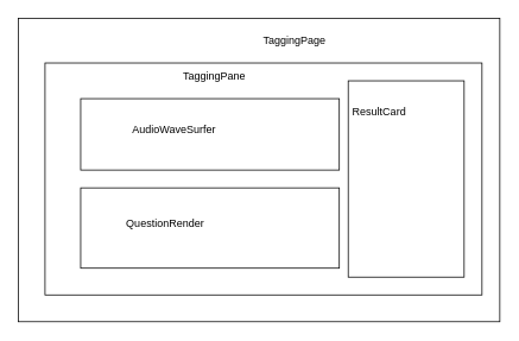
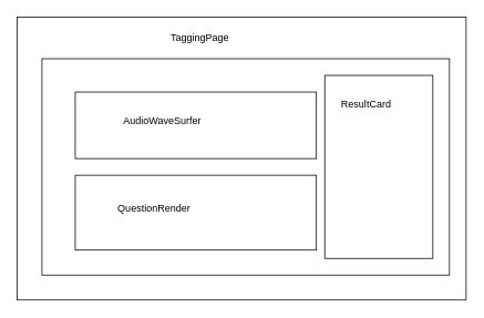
- <mxCell id="3" value="TaggingPage" style="text;html=1;strokeColor=none;fillColor=none;align=center;verticalAlign=middle;whiteSpace=wrap;rounded=0;" vertex="1" parent="1"><mxGeometry x="300" y="30" width="60" height="30" as="geometry" /></mxCell>
+ <mxCell id="3" value="TaggingPage" style="text;html=1;strokeColor=none;fillColor=none;align=center;verticalAlign=middle;whiteSpace=wrap;rounded=0;" vertex="1" parent="1"><mxGeometry x="210" y="30" width="60" height="30" as="geometry" /></mxCell>
- <mxCell id="5" value="TaggingPane" style="text;html=1;strokeColor=none;fillColor=none;align=center;verticalAlign=middle;whiteSpace=wrap;rounded=0;" vertex="1" parent="1"><mxGeometry x="210" y="70" width="60" height="30" as="geometry" /></mxCell>
- <mxCell id="11" value="ResultCard" style="text;html=1;strokeColor=none;fillColor=none;align=center;verticalAlign=middle;whiteSpace=wrap;rounded=0;" vertex="1" parent="1"><mxGeometry x="395" y="110" width="60" height="30" as="geometry" /></mxCell>
+ <mxCell id="11" value="ResultCard" style="text;html=1;strokeColor=none;fillColor=none;align=center;verticalAlign=middle;whiteSpace=wrap;rounded=0;" vertex="1" parent="1"><mxGeometry x="410" y="110" width="60" height="30" as="geometry" /></mxCell>
